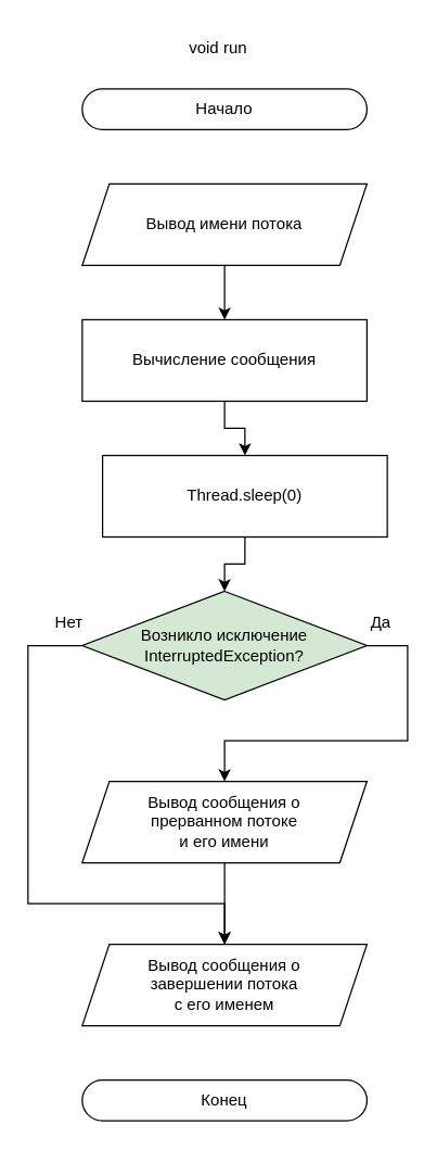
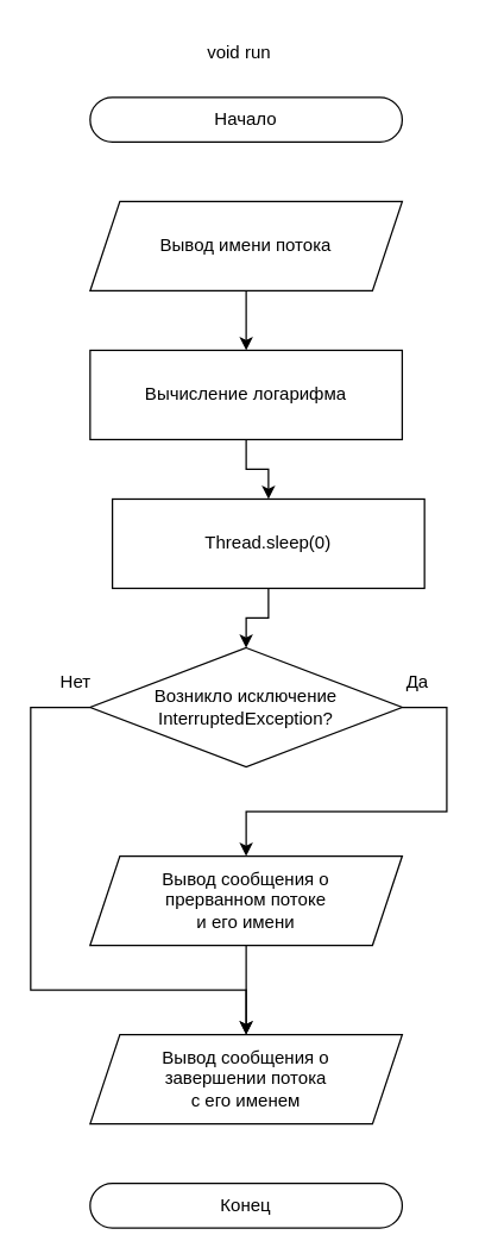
- <mxCell id="7" value="Вычисление сообщения" style="rounded=0;whiteSpace=wrap;html=1;" vertex="1" parent="1"><mxGeometry x="60" y="235" width="210" height="60" as="geometry" /></mxCell>
+ <mxCell id="7" value="Вычисление логарифма" style="rounded=0;whiteSpace=wrap;html=1;" vertex="1" parent="1"><mxGeometry x="60" y="235" width="210" height="60" as="geometry" /></mxCell>
- <mxCell id="12" value="Возникло исключение &lt;br&gt;InterruptedException?" style="rhombus;whiteSpace=wrap;html=1;fillColor=#d5e8d4;" vertex="1" parent="1"><mxGeometry x="60" y="435" width="210" height="80" as="geometry" /></mxCell>
+ <mxCell id="12" value="Возникло исключение &lt;br&gt;InterruptedException?" style="rhombus;whiteSpace=wrap;html=1;" vertex="1" parent="1"><mxGeometry x="60" y="435" width="210" height="80" as="geometry" /></mxCell>
